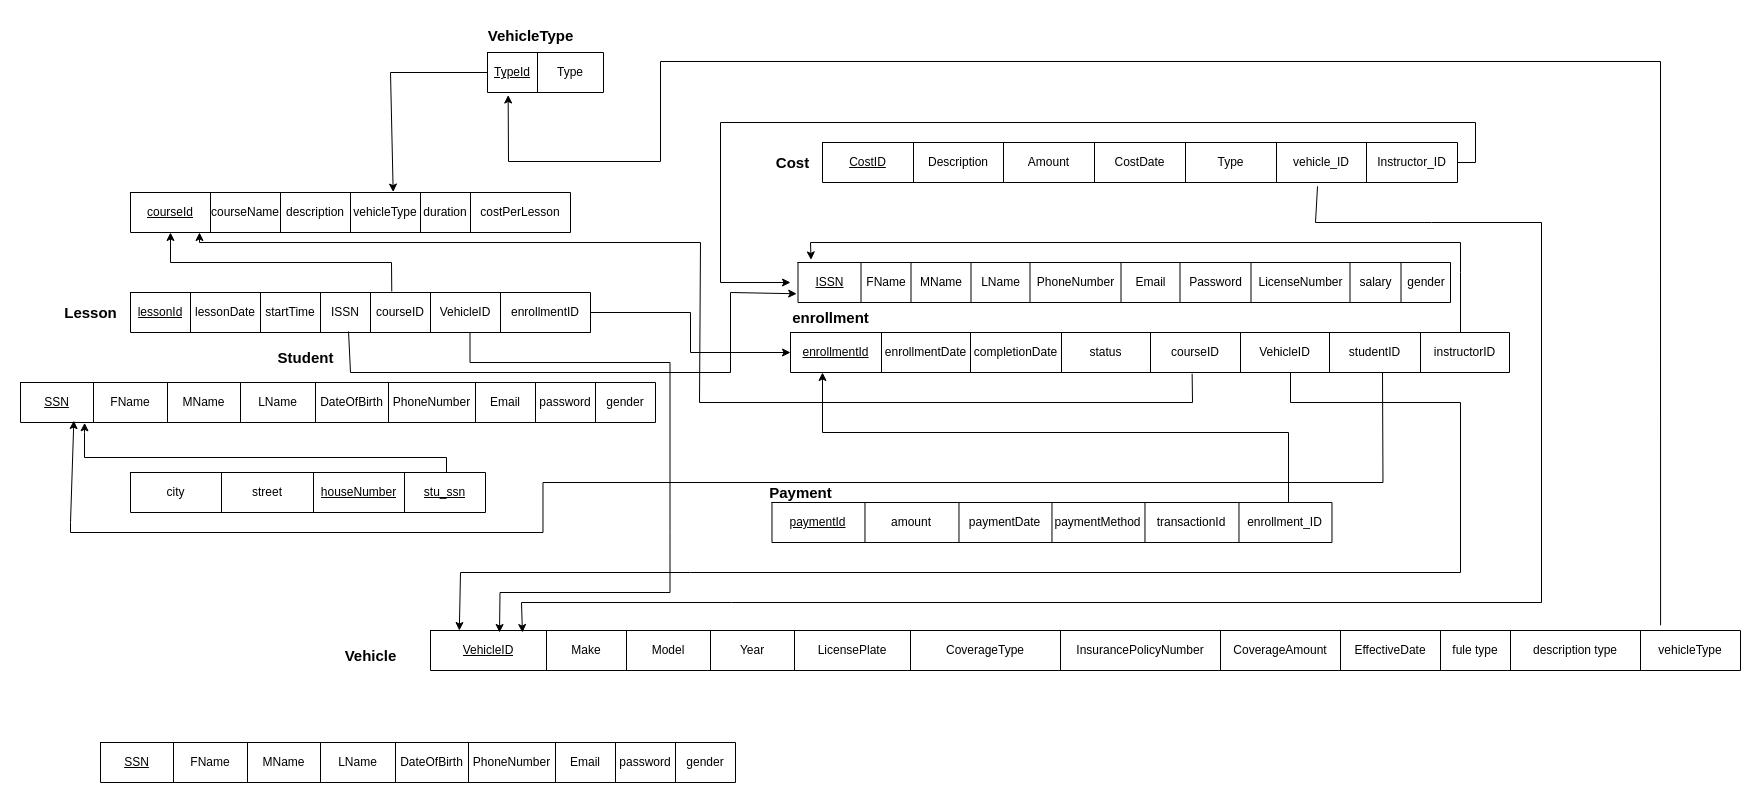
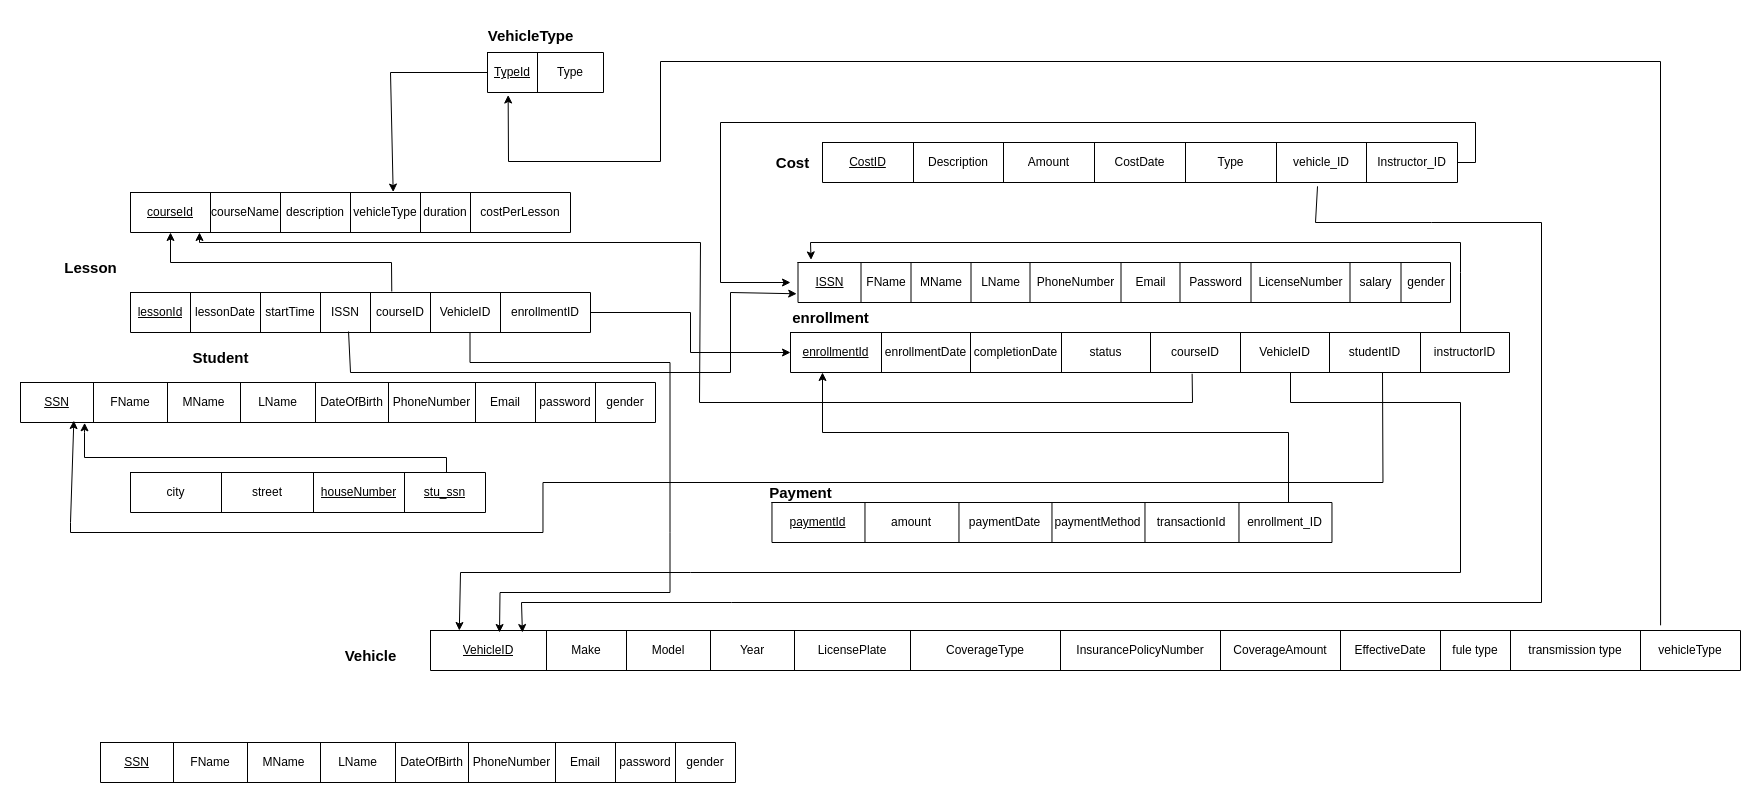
- <mxCell id="101" value="&lt;font style=&quot;font-size: 15px;&quot;&gt;&lt;b&gt;Lesson&lt;/b&gt;&lt;/font&gt;" style="text;html=1;align=center;verticalAlign=middle;resizable=0;points=[];autosize=1;strokeColor=none;fillColor=none;" parent="1" vertex="1"><mxGeometry x="50" y="297" width="80" height="30" as="geometry" /></mxCell>
+ <mxCell id="101" value="&lt;font style=&quot;font-size: 15px;&quot;&gt;&lt;b&gt;Lesson&lt;/b&gt;&lt;/font&gt;" style="text;html=1;align=center;verticalAlign=middle;resizable=0;points=[];autosize=1;strokeColor=none;fillColor=none;" parent="1" vertex="1"><mxGeometry x="50" y="252" width="80" height="30" as="geometry" /></mxCell>
- <mxCell id="102" value="&lt;font style=&quot;font-size: 15px;&quot;&gt;&lt;b&gt;Student&lt;/b&gt;&lt;/font&gt;" style="text;html=1;align=center;verticalAlign=middle;resizable=0;points=[];autosize=1;strokeColor=none;fillColor=none;" parent="1" vertex="1"><mxGeometry x="265" y="342" width="80" height="30" as="geometry" /></mxCell>
+ <mxCell id="102" value="&lt;font style=&quot;font-size: 15px;&quot;&gt;&lt;b&gt;Student&lt;/b&gt;&lt;/font&gt;" style="text;html=1;align=center;verticalAlign=middle;resizable=0;points=[];autosize=1;strokeColor=none;fillColor=none;" parent="1" vertex="1"><mxGeometry x="180" y="342" width="80" height="30" as="geometry" /></mxCell>
- <mxCell id="92" value="description type" style="shape=partialRectangle;html=1;whiteSpace=wrap;connectable=0;strokeColor=inherit;overflow=hidden;fillColor=none;top=0;left=0;bottom=0;right=0;pointerEvents=1;" parent="81" vertex="1"><mxGeometry x="1080" width="130" height="40" as="geometry"><mxRectangle width="130" height="40" as="alternateBounds" /></mxGeometry></mxCell>
+ <mxCell id="92" value="transmission type" style="shape=partialRectangle;html=1;whiteSpace=wrap;connectable=0;strokeColor=inherit;overflow=hidden;fillColor=none;top=0;left=0;bottom=0;right=0;pointerEvents=1;" parent="81" vertex="1"><mxGeometry x="1080" width="130" height="40" as="geometry"><mxRectangle width="130" height="40" as="alternateBounds" /></mxGeometry></mxCell>
